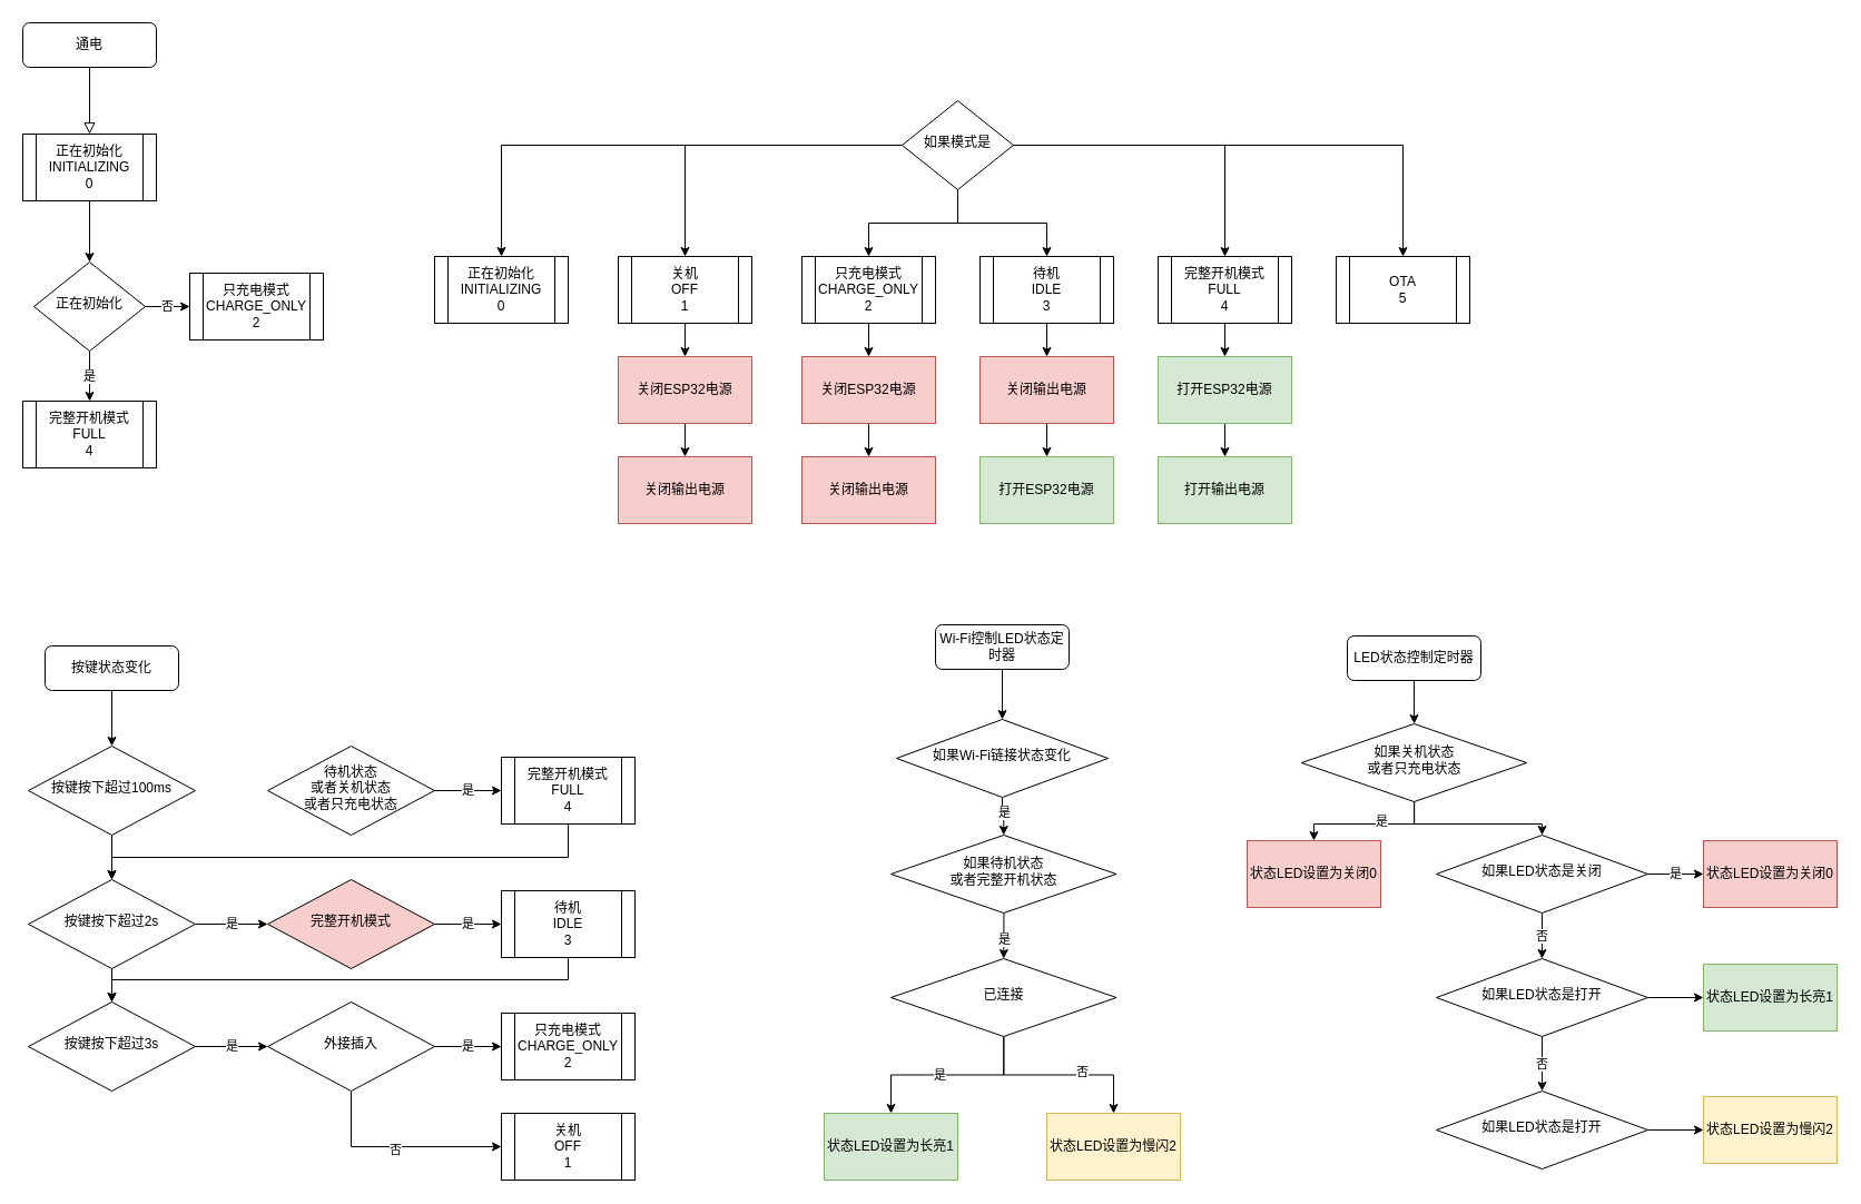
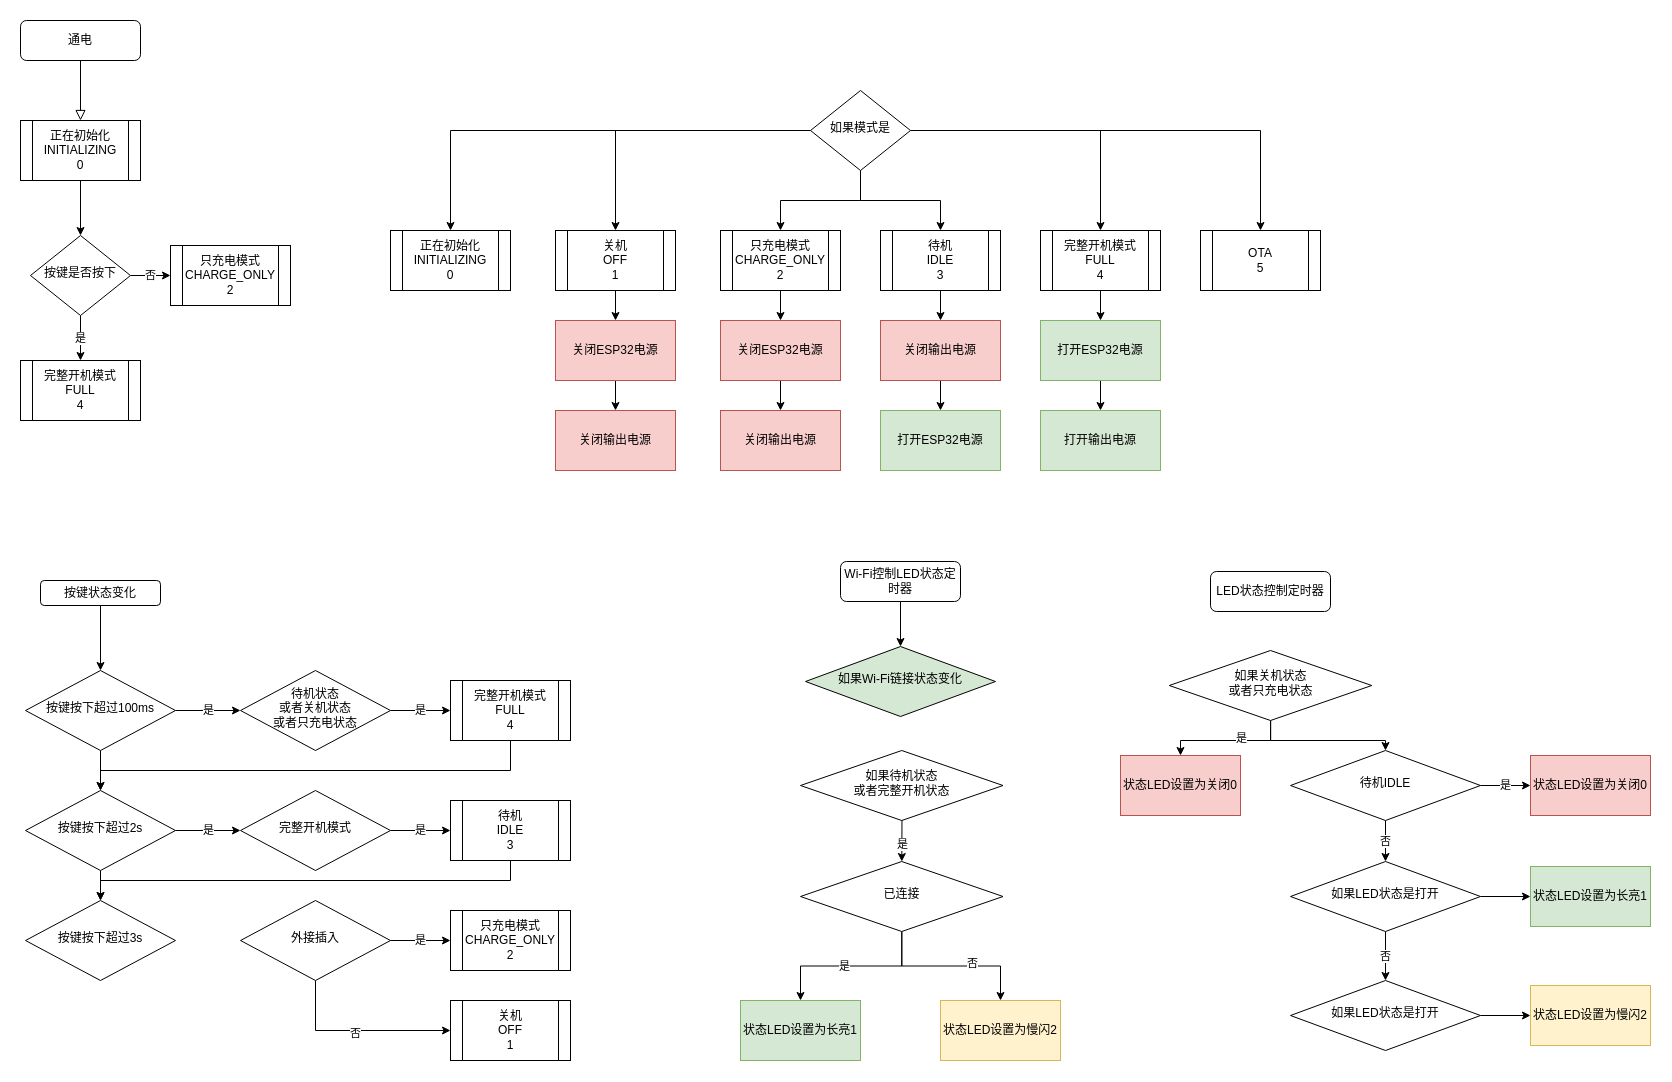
- <mxCell id="6" value="正在初始化" style="rhombus;whiteSpace=wrap;html=1;shadow=0;fontFamily=Helvetica;fontSize=12;align=center;strokeWidth=1;spacing=6;spacingTop=-4;" parent="1" vertex="1"><mxGeometry x="30" y="235" width="100" height="80" as="geometry" /></mxCell>
+ <mxCell id="6" value="按键是否按下" style="rhombus;whiteSpace=wrap;html=1;shadow=0;fontFamily=Helvetica;fontSize=12;align=center;strokeWidth=1;spacing=6;spacingTop=-4;" parent="1" vertex="1"><mxGeometry x="30" y="235" width="100" height="80" as="geometry" /></mxCell>
- <mxCell id="20" value="按键状态变化" style="rounded=1;whiteSpace=wrap;html=1;fontSize=12;glass=0;strokeWidth=1;shadow=0;" parent="1" vertex="1"><mxGeometry x="40" y="580" width="120" height="40" as="geometry" /></mxCell>
+ <mxCell id="20" value="按键状态变化" style="rounded=1;whiteSpace=wrap;html=1;fontSize=12;glass=0;strokeWidth=1;shadow=0;" parent="1" vertex="1"><mxGeometry x="40" y="580" width="120" height="25" as="geometry" /></mxCell>
- <mxCell id="79" value="" style="edgeStyle=orthogonalEdgeStyle;rounded=0;orthogonalLoop=1;jettySize=auto;html=1;" edge="1" parent="1" source="80" target="84"><mxGeometry relative="1" as="geometry" /></mxCell>
- <mxCell id="71" value="如果Wi-Fi链接状态变化" style="rhombus;whiteSpace=wrap;html=1;shadow=0;fontFamily=Helvetica;fontSize=12;align=center;strokeWidth=1;spacing=6;spacingTop=-4;" vertex="1" parent="1"><mxGeometry x="805" y="646" width="190" height="70" as="geometry" /></mxCell>
+ <mxCell id="71" value="如果Wi-Fi链接状态变化" style="rhombus;whiteSpace=wrap;html=1;shadow=0;fontFamily=Helvetica;fontSize=12;align=center;strokeWidth=1;spacing=6;spacingTop=-4;fillColor=#d5e8d4;" vertex="1" parent="1"><mxGeometry x="805" y="646" width="190" height="70" as="geometry" /></mxCell>
+ <mxCell id="7" value="是" style="edgeStyle=orthogonalEdgeStyle;rounded=0;orthogonalLoop=1;jettySize=auto;html=1;entryX=0;entryY=0.5;entryDx=0;entryDy=0;" parent="1" source="9" target="22" edge="1"><mxGeometry relative="1" as="geometry"><mxPoint as="offset" /></mxGeometry></mxCell>
- <mxCell id="64" style="edgeStyle=orthogonalEdgeStyle;rounded=0;orthogonalLoop=1;jettySize=auto;html=1;entryX=0.5;entryY=0;entryDx=0;entryDy=0;" edge="1" parent="1" source="71" target="69"><mxGeometry relative="1" as="geometry" /></mxCell>
- <mxCell id="65" value="是" style="edgeLabel;html=1;align=center;verticalAlign=middle;resizable=0;points=[];" vertex="1" connectable="0" parent="64"><mxGeometry x="-0.291" y="1" relative="1" as="geometry"><mxPoint as="offset" /></mxGeometry></mxCell>
- <mxCell id="88" value="如果LED状态是关闭" style="rhombus;whiteSpace=wrap;html=1;shadow=0;fontFamily=Helvetica;fontSize=12;align=center;strokeWidth=1;spacing=6;spacingTop=-4;" vertex="1" parent="1"><mxGeometry x="1290" y="750" width="190" height="70" as="geometry" /></mxCell>
+ <mxCell id="88" value="待机IDLE" style="rhombus;whiteSpace=wrap;html=1;shadow=0;fontFamily=Helvetica;fontSize=12;align=center;strokeWidth=1;spacing=6;spacingTop=-4;" vertex="1" parent="1"><mxGeometry x="1290" y="750" width="190" height="70" as="geometry" /></mxCell>
- <mxCell id="51" value="完整开机模式" style="rhombus;whiteSpace=wrap;html=1;shadow=0;fontFamily=Helvetica;fontSize=12;align=center;strokeWidth=1;spacing=6;spacingTop=-4;fillColor=#f8cecc;" parent="1" vertex="1"><mxGeometry x="240" y="790" width="150" height="80" as="geometry" /></mxCell>
+ <mxCell id="51" value="完整开机模式" style="rhombus;whiteSpace=wrap;html=1;shadow=0;fontFamily=Helvetica;fontSize=12;align=center;strokeWidth=1;spacing=6;spacingTop=-4;" parent="1" vertex="1"><mxGeometry x="240" y="790" width="150" height="80" as="geometry" /></mxCell>
- <mxCell id="54" value="是" style="edgeStyle=orthogonalEdgeStyle;rounded=0;orthogonalLoop=1;jettySize=auto;html=1;entryX=0;entryY=0.5;entryDx=0;entryDy=0;" edge="1" parent="1" source="53" target="57"><mxGeometry relative="1" as="geometry"><mxPoint as="offset" /><mxPoint x="175" y="940" as="sourcePoint" /><mxPoint x="450" y="940" as="targetPoint" /></mxGeometry></mxCell>
